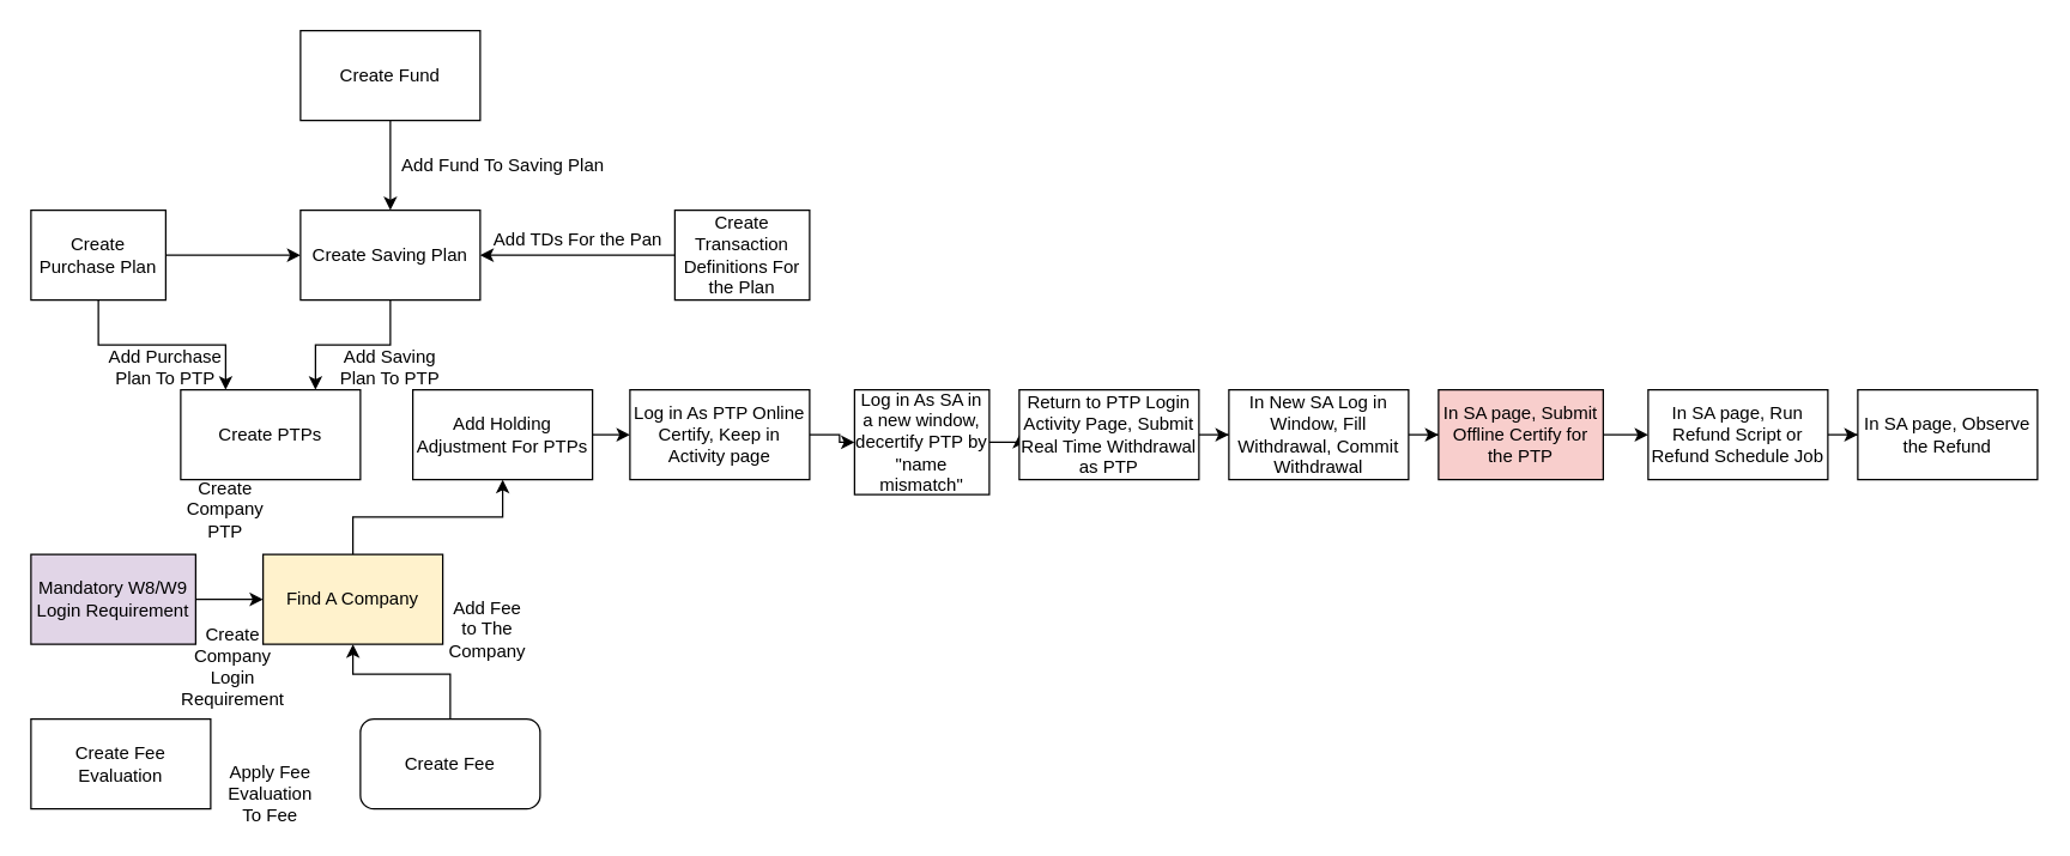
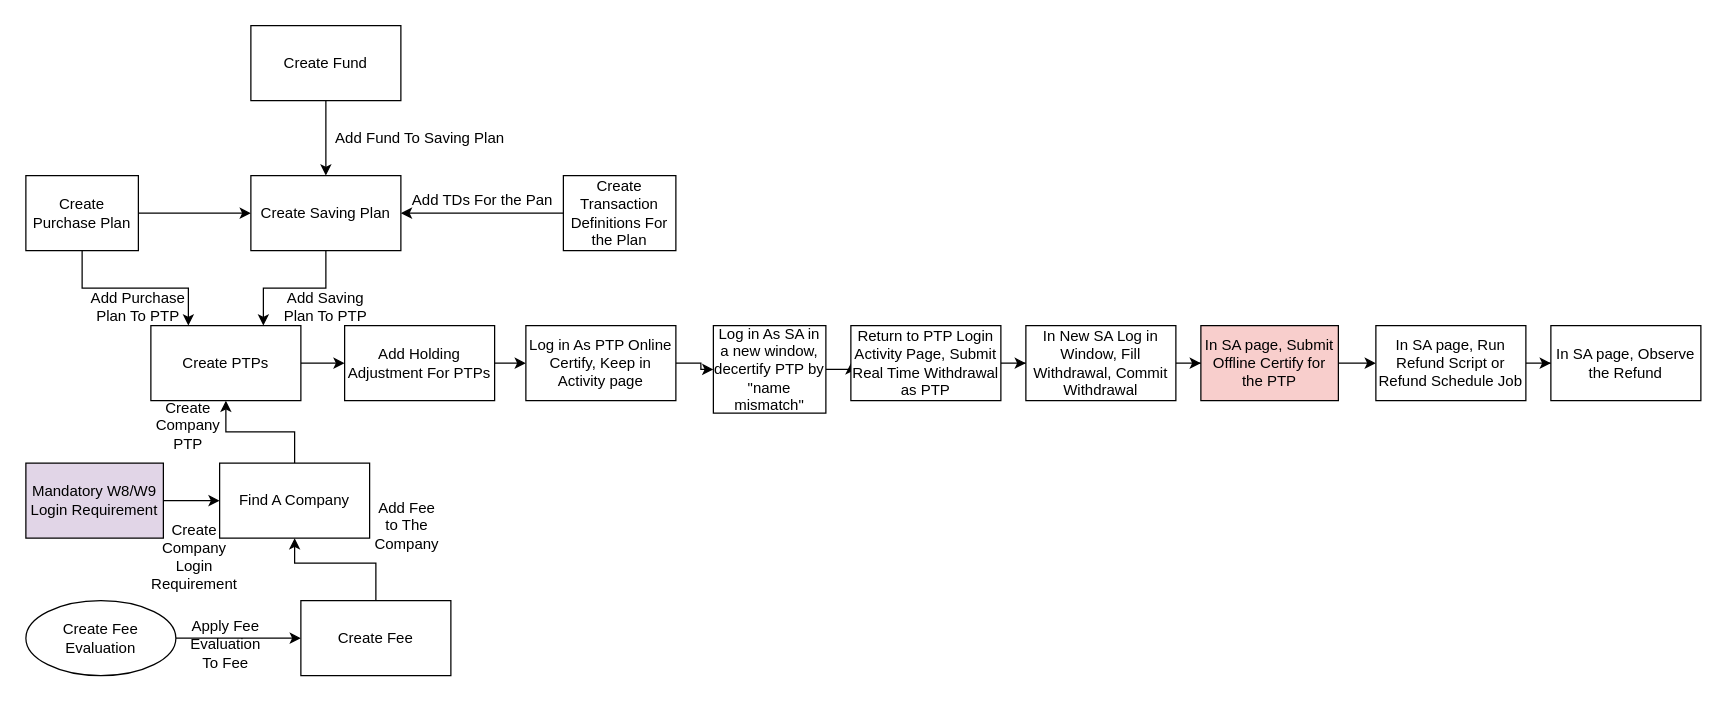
+ <mxCell id="2" value="" style="edgeStyle=orthogonalEdgeStyle;rounded=0;orthogonalLoop=1;jettySize=auto;html=1;" edge="1" parent="1" source="3" target="30"><mxGeometry relative="1" as="geometry" /></mxCell>
- <mxCell id="20" value="" style="edgeStyle=orthogonalEdgeStyle;rounded=0;orthogonalLoop=1;jettySize=auto;html=1;" edge="1" parent="1" source="21" target="30"><mxGeometry relative="1" as="geometry" /></mxCell>
+ <mxCell id="20" value="" style="edgeStyle=orthogonalEdgeStyle;rounded=0;orthogonalLoop=1;jettySize=auto;html=1;" edge="1" parent="1" source="21" target="3"><mxGeometry relative="1" as="geometry" /></mxCell>
- <mxCell id="21" value="Find A Company" style="rounded=0;whiteSpace=wrap;html=1;fillColor=#fff2cc;" vertex="1" parent="1"><mxGeometry x="175" y="370" width="120" height="60" as="geometry" /></mxCell>
+ <mxCell id="21" value="Find A Company" style="rounded=0;whiteSpace=wrap;html=1;" vertex="1" parent="1"><mxGeometry x="175" y="370" width="120" height="60" as="geometry" /></mxCell>
- <mxCell id="18" value="Create Fee Evaluation" style="rounded=0;whiteSpace=wrap;html=1;" vertex="1" parent="1"><mxGeometry x="20" y="480" width="120" height="60" as="geometry" /></mxCell>
+ <mxCell id="18" value="Create Fee Evaluation" style="ellipse;whiteSpace=wrap;html=1;" vertex="1" parent="1"><mxGeometry x="20" y="480" width="120" height="60" as="geometry" /></mxCell>
+ <mxCell id="17" value="" style="edgeStyle=orthogonalEdgeStyle;rounded=0;orthogonalLoop=1;jettySize=auto;html=1;" edge="1" parent="1" source="18" target="19"><mxGeometry relative="1" as="geometry" /></mxCell>
- <mxCell id="19" value="Create Fee" style="whiteSpace=wrap;html=1;rounded=1;" vertex="1" parent="1"><mxGeometry x="240" y="480" width="120" height="60" as="geometry" /></mxCell>
+ <mxCell id="19" value="Create Fee" style="rounded=0;whiteSpace=wrap;html=1;" vertex="1" parent="1"><mxGeometry x="240" y="480" width="120" height="60" as="geometry" /></mxCell>
- <mxCell id="25" value="Apply Fee Evaluation To Fee" style="text;html=1;strokeColor=none;fillColor=none;align=center;verticalAlign=middle;whiteSpace=wrap;rounded=0;" vertex="1" parent="1"><mxGeometry x="150" y="510" width="60" height="40" as="geometry" /></mxCell>
+ <mxCell id="25" value="Apply Fee Evaluation To Fee" style="text;html=1;strokeColor=none;fillColor=none;align=center;verticalAlign=middle;whiteSpace=wrap;rounded=0;" vertex="1" parent="1"><mxGeometry x="150" y="495" width="60" height="40" as="geometry" /></mxCell>
